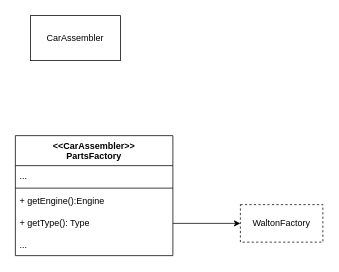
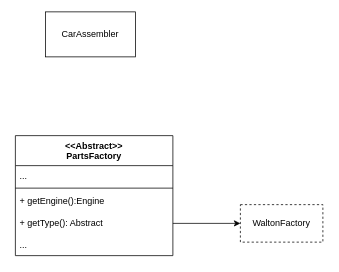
- <mxCell id="2" value="CarAssembler" style="rounded=0;whiteSpace=wrap;html=1;" parent="1" vertex="1"><mxGeometry x="40" y="20" width="120" height="60" as="geometry" /></mxCell>
+ <mxCell id="2" value="CarAssembler" style="rounded=0;whiteSpace=wrap;html=1;" parent="1" vertex="1"><mxGeometry x="60" y="15" width="120" height="60" as="geometry" /></mxCell>
- <mxCell id="3" value="&amp;lt;&amp;lt;CarAssembler&amp;gt;&amp;gt;&lt;div&gt;PartsFactory&lt;/div&gt;" style="swimlane;fontStyle=1;align=center;verticalAlign=top;childLayout=stackLayout;horizontal=1;startSize=40;horizontalStack=0;resizeParent=1;resizeParentMax=0;resizeLast=0;collapsible=1;marginBottom=0;whiteSpace=wrap;html=1;" vertex="1" parent="1"><mxGeometry x="20" y="180" width="210" height="160" as="geometry"><mxRectangle x="460" y="320" width="110" height="40" as="alternateBounds" /></mxGeometry></mxCell>
+ <mxCell id="3" value="&amp;lt;&amp;lt;Abstract&amp;gt;&amp;gt;&lt;div&gt;PartsFactory&lt;/div&gt;" style="swimlane;fontStyle=1;align=center;verticalAlign=top;childLayout=stackLayout;horizontal=1;startSize=40;horizontalStack=0;resizeParent=1;resizeParentMax=0;resizeLast=0;collapsible=1;marginBottom=0;whiteSpace=wrap;html=1;" vertex="1" parent="1"><mxGeometry x="20" y="180" width="210" height="160" as="geometry"><mxRectangle x="460" y="320" width="110" height="40" as="alternateBounds" /></mxGeometry></mxCell>
- <mxCell id="7" value="+ getEngine():Engine&lt;div&gt;&lt;font color=&quot;#ffffff&quot;&gt;&lt;br&gt;&lt;/font&gt;&lt;div&gt;+ getType(): Type&lt;/div&gt;&lt;div&gt;&lt;br&gt;&lt;/div&gt;&lt;div&gt;...&lt;/div&gt;&lt;/div&gt;" style="text;strokeColor=none;fillColor=none;align=left;verticalAlign=top;spacingLeft=4;spacingRight=4;overflow=hidden;rotatable=0;points=[[0,0.5],[1,0.5]];portConstraint=eastwest;whiteSpace=wrap;html=1;" vertex="1" parent="3"><mxGeometry y="74" width="210" height="86" as="geometry" /></mxCell>
+ <mxCell id="7" value="+ getEngine():Engine&lt;div&gt;&lt;font color=&quot;#ffffff&quot;&gt;&lt;br&gt;&lt;/font&gt;&lt;div&gt;+ getType(): Abstract&lt;/div&gt;&lt;div&gt;&lt;br&gt;&lt;/div&gt;&lt;div&gt;...&lt;/div&gt;&lt;/div&gt;" style="text;strokeColor=none;fillColor=none;align=left;verticalAlign=top;spacingLeft=4;spacingRight=4;overflow=hidden;rotatable=0;points=[[0,0.5],[1,0.5]];portConstraint=eastwest;whiteSpace=wrap;html=1;" vertex="1" parent="3"><mxGeometry y="74" width="210" height="86" as="geometry" /></mxCell>
